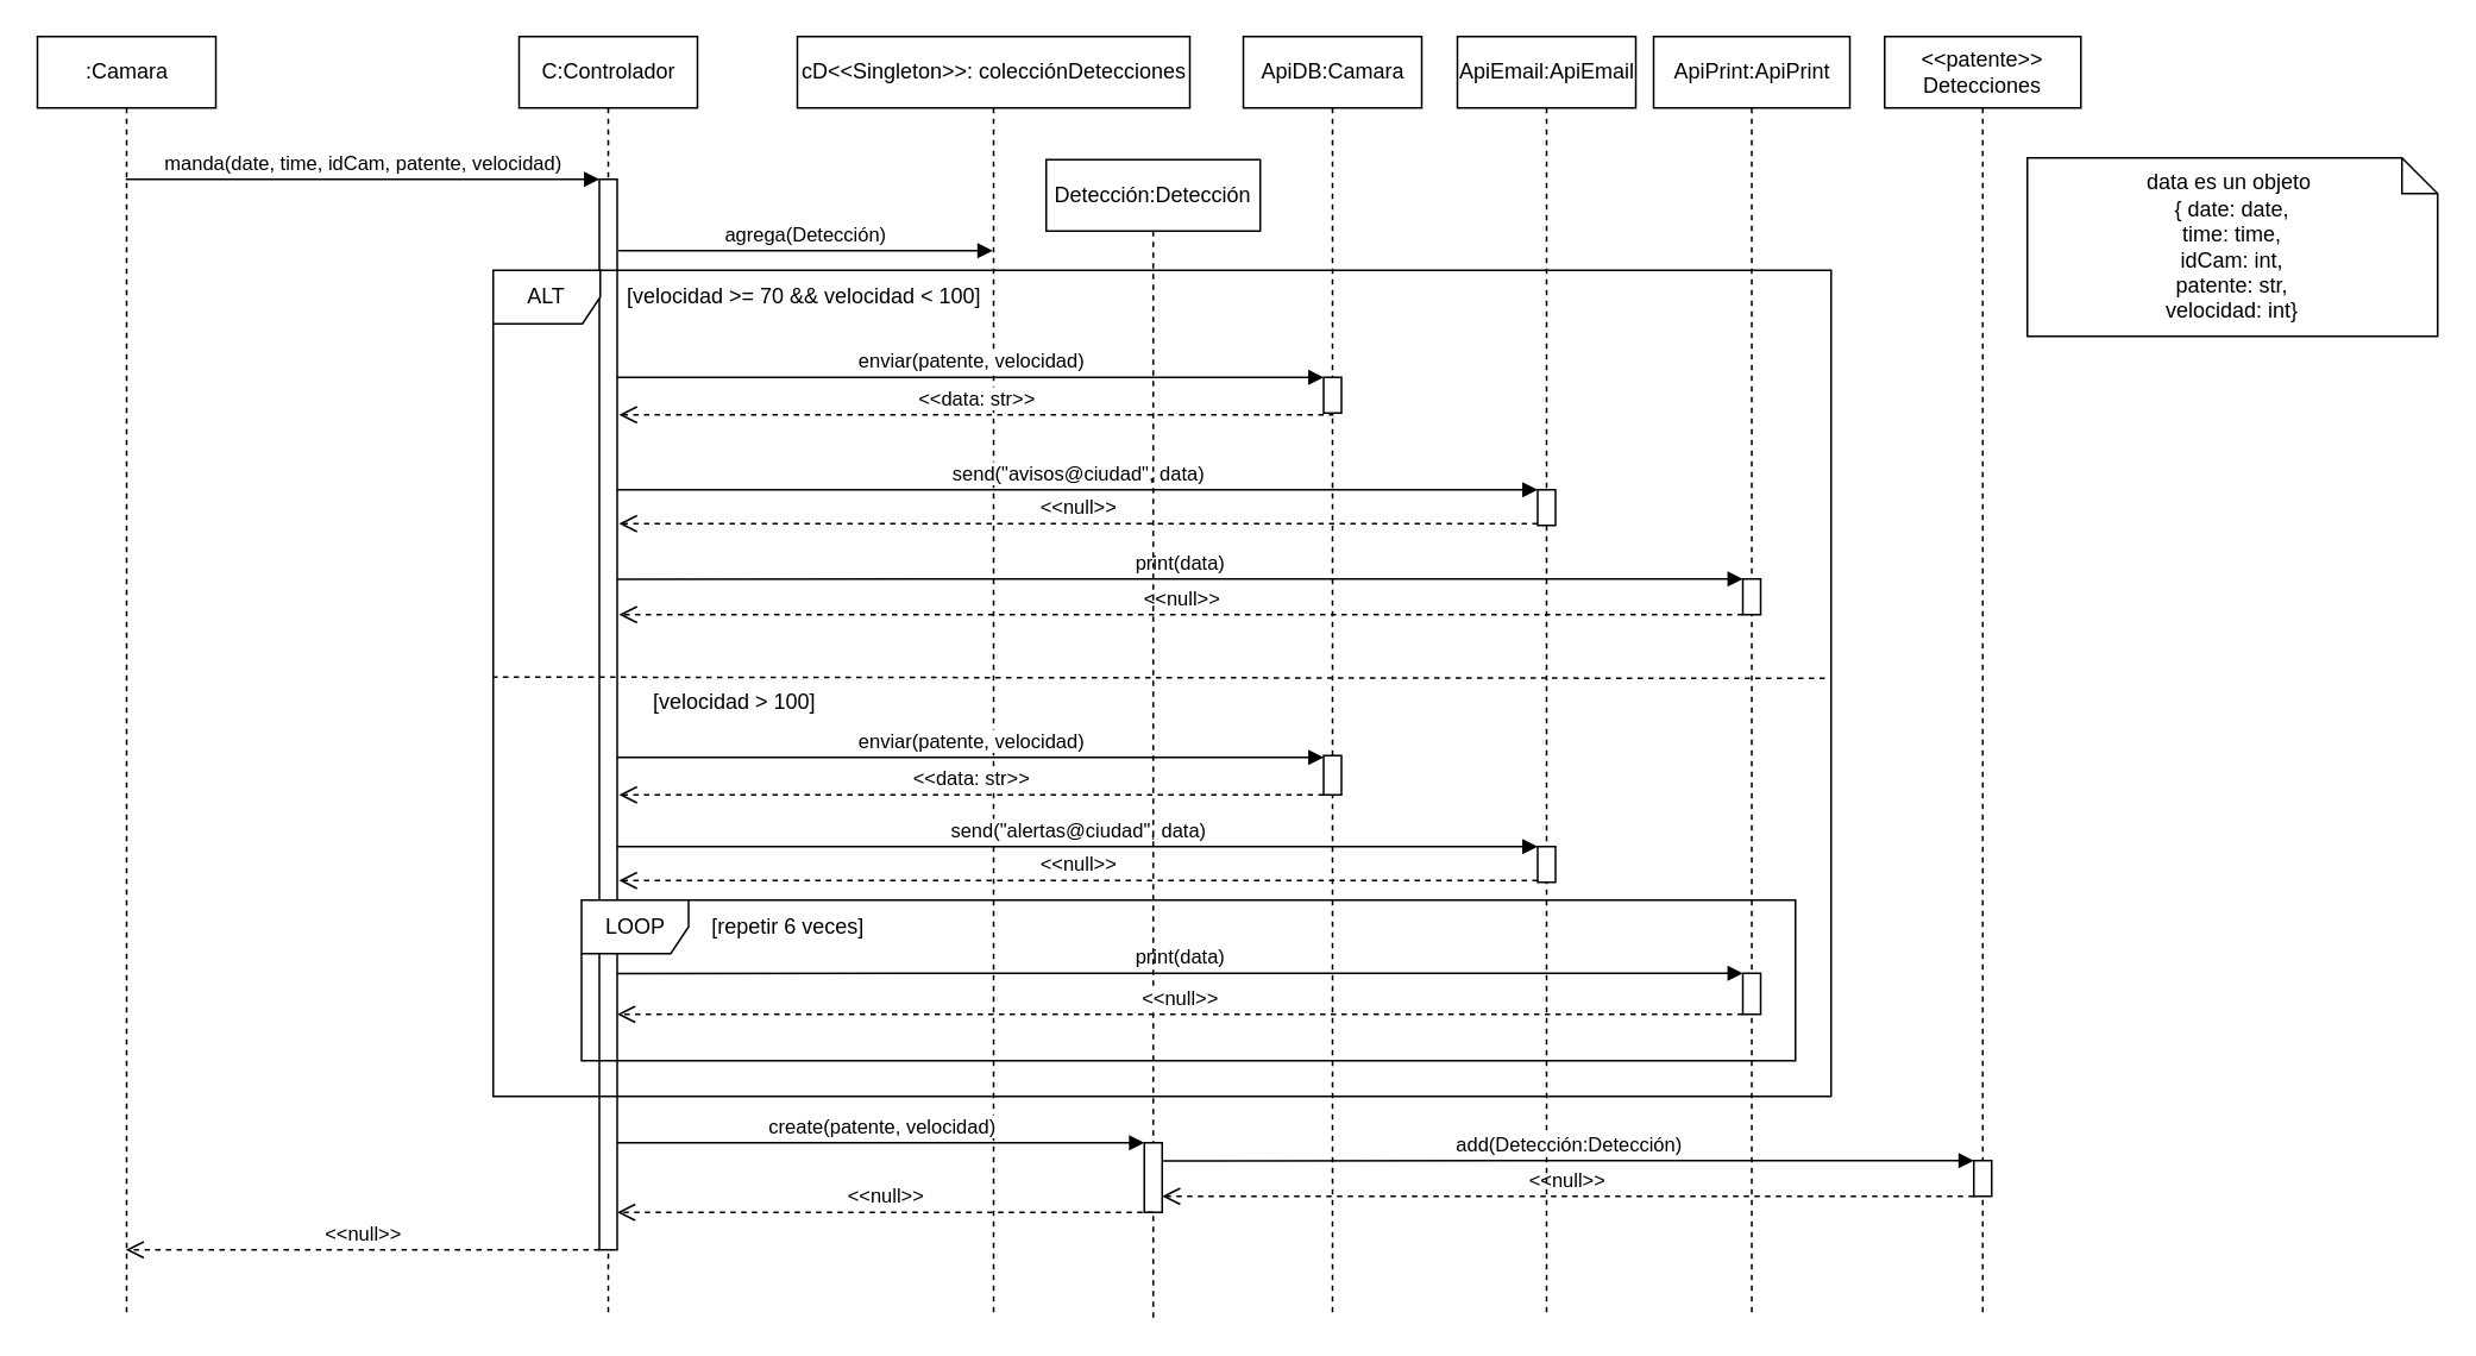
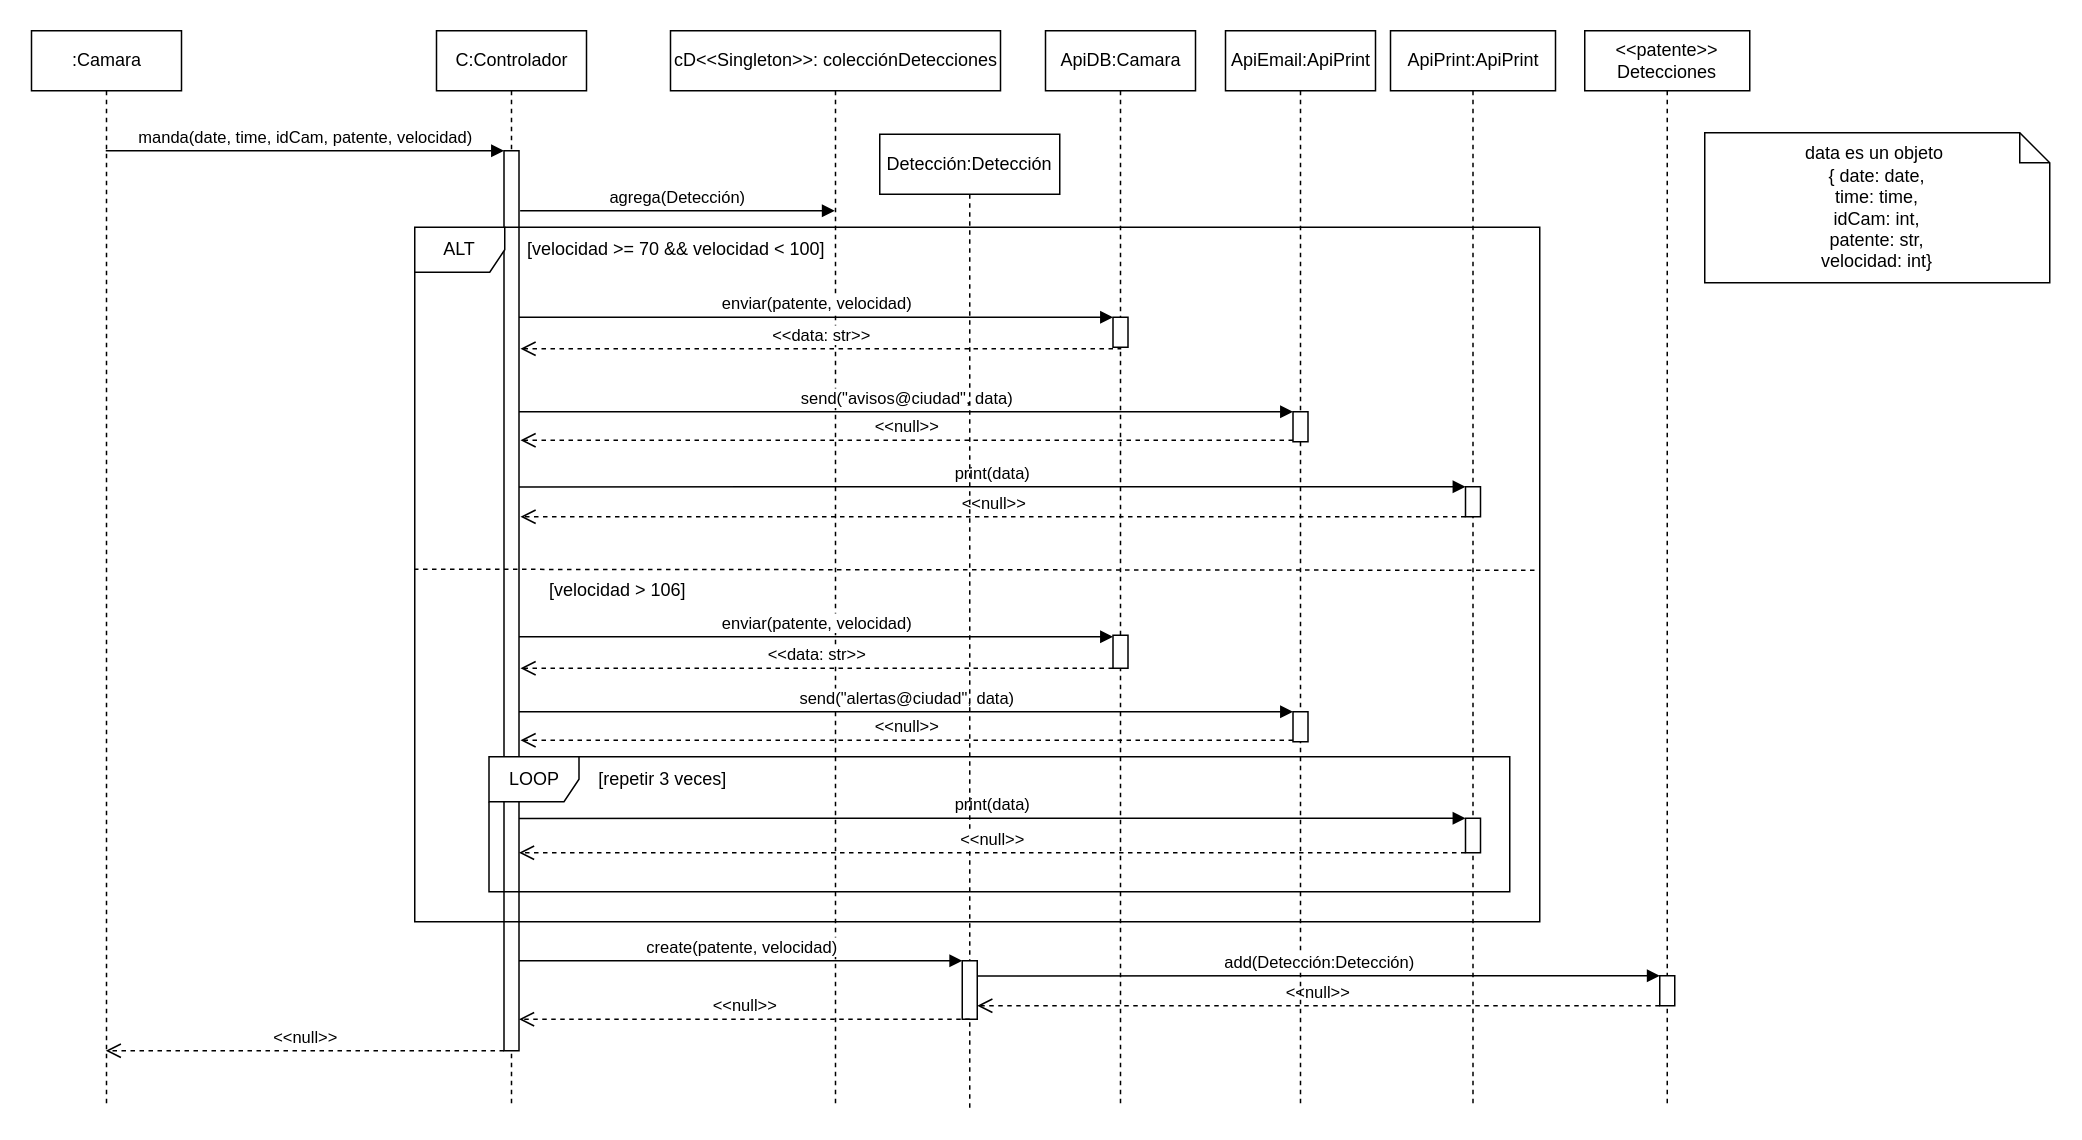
- <mxCell id="29" value="ApiEmail:ApiEmail" style="shape=umlLifeline;perimeter=lifelinePerimeter;whiteSpace=wrap;html=1;container=0;dropTarget=0;collapsible=0;recursiveResize=0;outlineConnect=0;portConstraint=eastwest;newEdgeStyle={&quot;edgeStyle&quot;:&quot;elbowEdgeStyle&quot;,&quot;elbow&quot;:&quot;vertical&quot;,&quot;curved&quot;:0,&quot;rounded&quot;:0};" parent="1" vertex="1"><mxGeometry x="816.5" y="20" width="100" height="718" as="geometry" /></mxCell>
+ <mxCell id="29" value="ApiEmail:ApiPrint" style="shape=umlLifeline;perimeter=lifelinePerimeter;whiteSpace=wrap;html=1;container=0;dropTarget=0;collapsible=0;recursiveResize=0;outlineConnect=0;portConstraint=eastwest;newEdgeStyle={&quot;edgeStyle&quot;:&quot;elbowEdgeStyle&quot;,&quot;elbow&quot;:&quot;vertical&quot;,&quot;curved&quot;:0,&quot;rounded&quot;:0};" parent="1" vertex="1"><mxGeometry x="816.5" y="20" width="100" height="718" as="geometry" /></mxCell>
- <mxCell id="19" value="[velocidad &amp;gt; 100]" style="text;html=1;align=center;verticalAlign=middle;resizable=0;points=[];autosize=1;strokeColor=none;fillColor=none;" parent="1" vertex="1"><mxGeometry x="355.5" y="378" width="110" height="30" as="geometry" /></mxCell>
+ <mxCell id="19" value="[velocidad &amp;gt; 106]" style="text;html=1;align=center;verticalAlign=middle;resizable=0;points=[];autosize=1;strokeColor=none;fillColor=none;" parent="1" vertex="1"><mxGeometry x="355.5" y="378" width="110" height="30" as="geometry" /></mxCell>
- <mxCell id="28" value="[repetir 6 veces]" style="text;html=1;align=center;verticalAlign=middle;resizable=0;points=[];autosize=1;strokeColor=none;fillColor=none;" parent="1" vertex="1"><mxGeometry x="385.5" y="504" width="110" height="30" as="geometry" /></mxCell>
+ <mxCell id="28" value="[repetir 3 veces]" style="text;html=1;align=center;verticalAlign=middle;resizable=0;points=[];autosize=1;strokeColor=none;fillColor=none;" parent="1" vertex="1"><mxGeometry x="385.5" y="504" width="110" height="30" as="geometry" /></mxCell>
